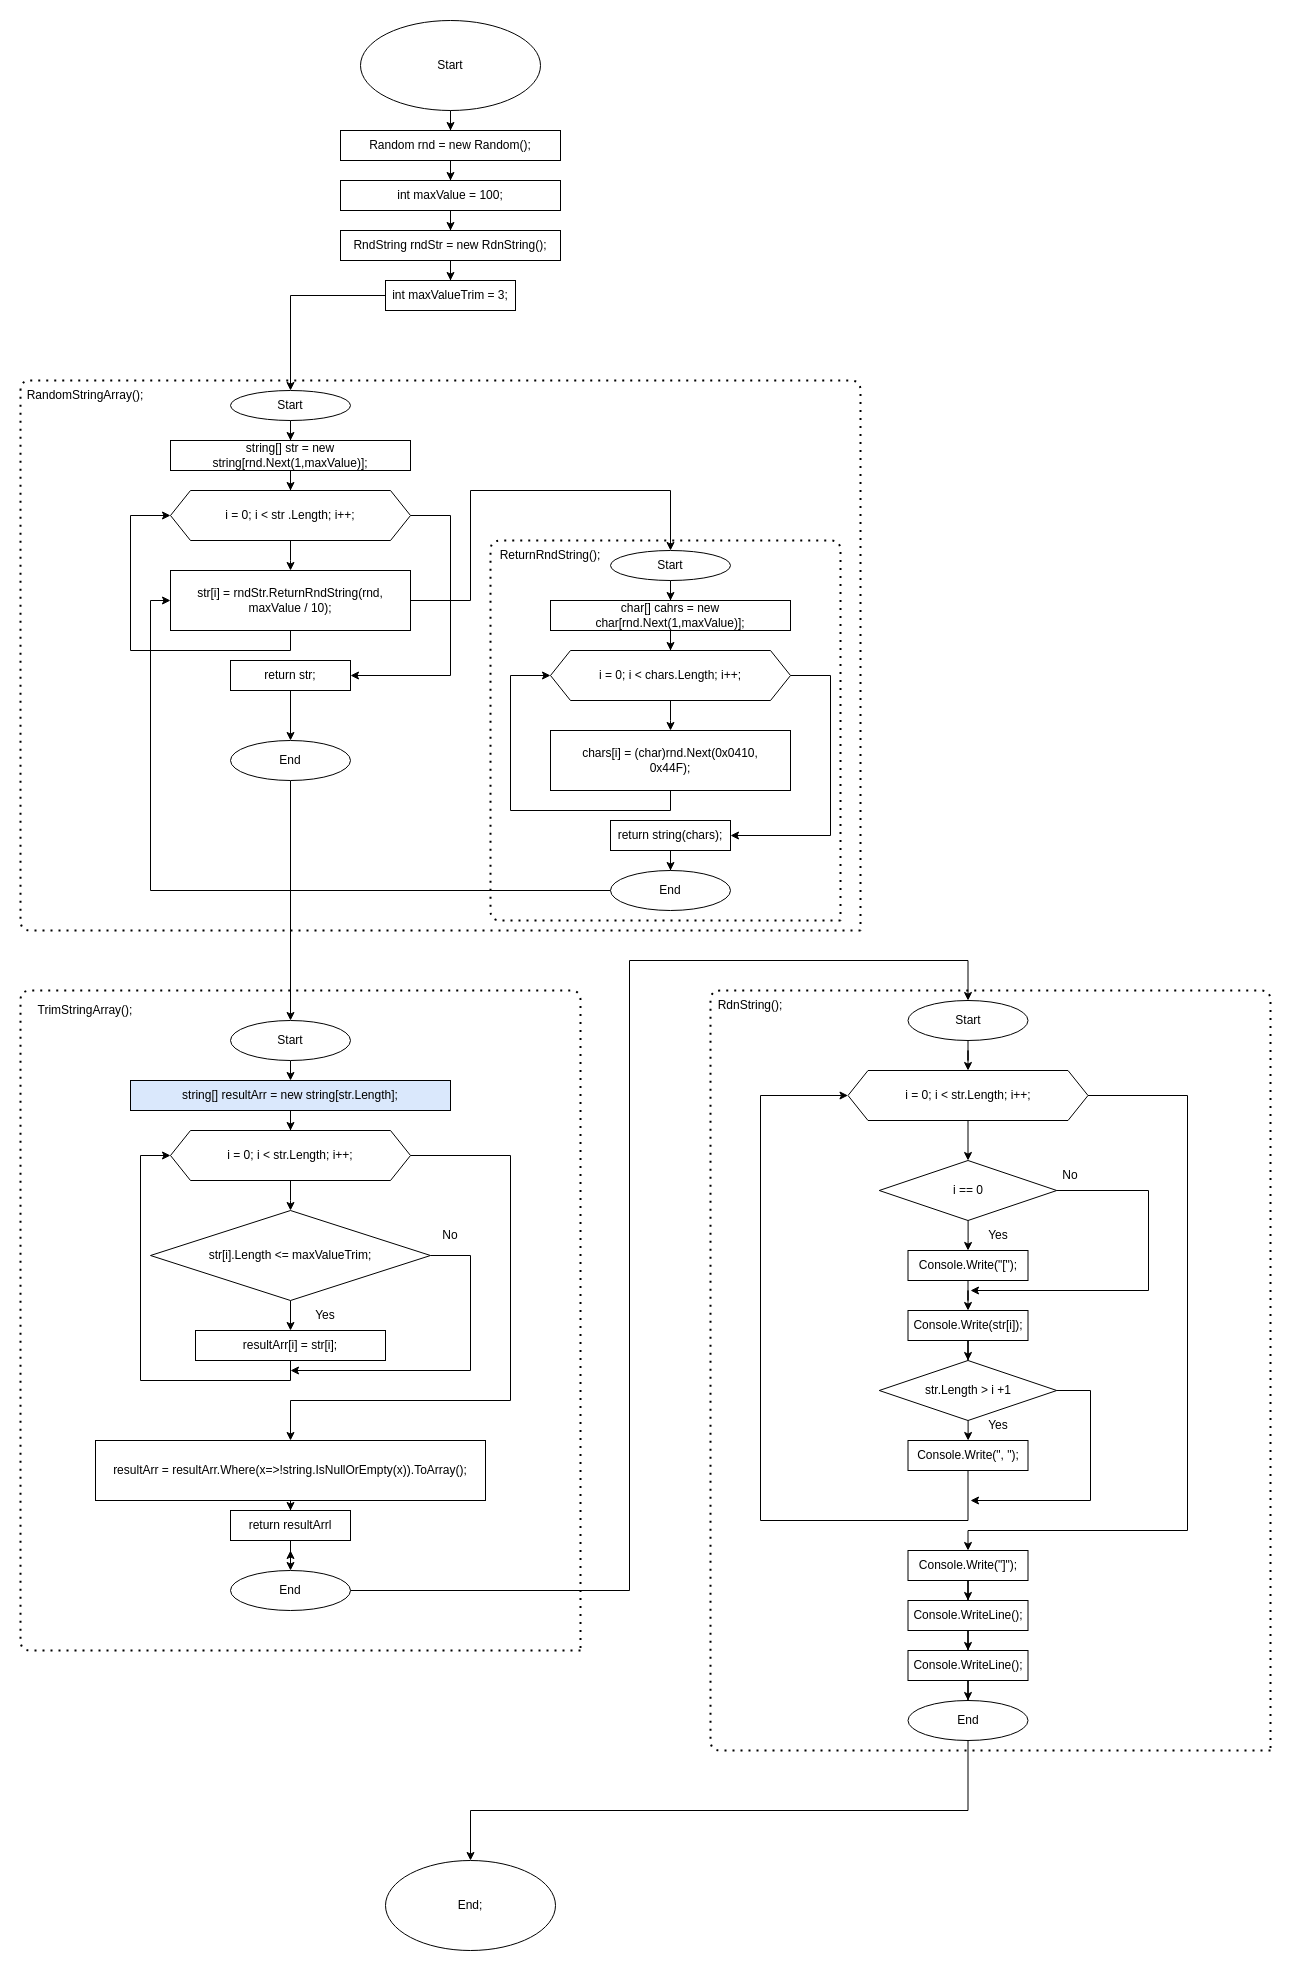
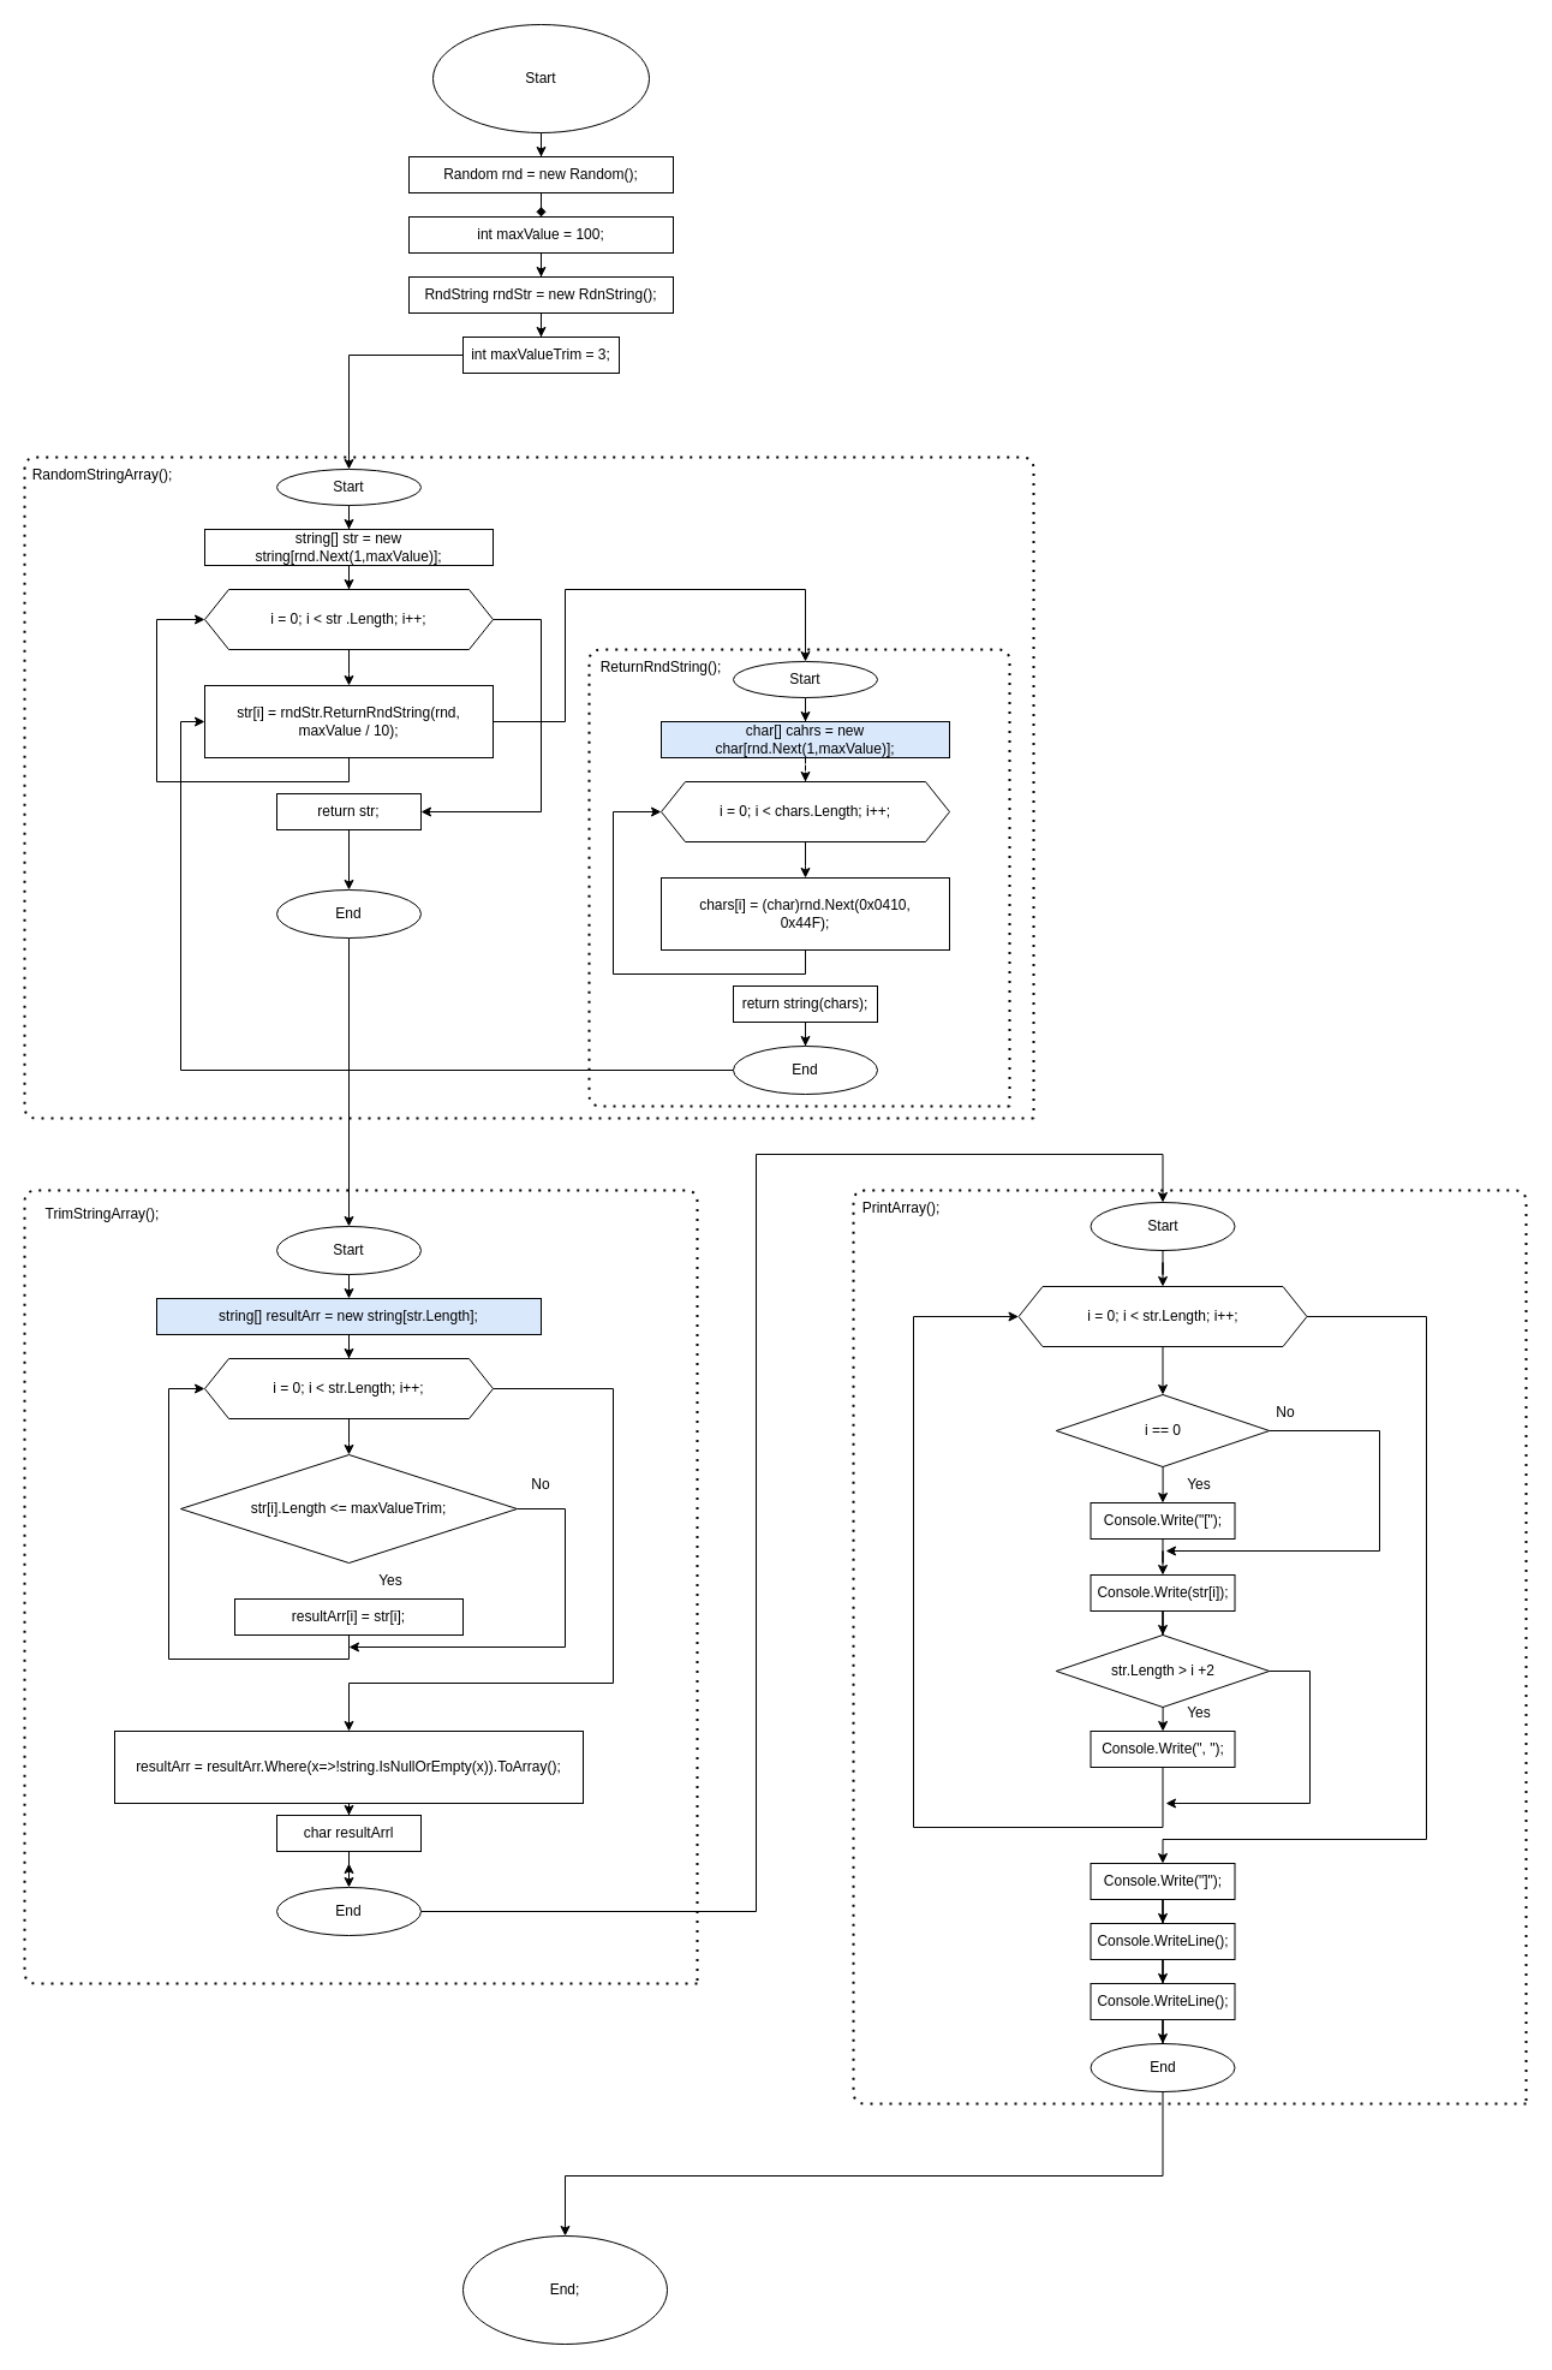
- <mxCell id="2" style="edgeStyle=orthogonalEdgeStyle;rounded=0;orthogonalLoop=1;jettySize=auto;html=1;entryX=0.5;entryY=0;entryDx=0;entryDy=0;" edge="1" parent="1" source="3" target="5"><mxGeometry relative="1" as="geometry" /></mxCell>
+ <mxCell id="2" style="edgeStyle=orthogonalEdgeStyle;rounded=0;orthogonalLoop=1;jettySize=auto;html=1;entryX=0.5;entryY=0;entryDx=0;entryDy=0;endArrow=diamond;" edge="1" parent="1" source="3" target="5"><mxGeometry relative="1" as="geometry" /></mxCell>
- <mxCell id="29" value="char[] cahrs = new char[rnd.Next(1,maxValue)];" style="rounded=0;whiteSpace=wrap;html=1;" vertex="1" parent="1"><mxGeometry x="550" y="600" width="240" height="30" as="geometry" /></mxCell>
+ <mxCell id="29" value="char[] cahrs = new char[rnd.Next(1,maxValue)];" style="rounded=0;whiteSpace=wrap;html=1;fillColor=#dae8fc;" vertex="1" parent="1"><mxGeometry x="550" y="600" width="240" height="30" as="geometry" /></mxCell>
- <mxCell id="28" style="edgeStyle=orthogonalEdgeStyle;rounded=0;orthogonalLoop=1;jettySize=auto;html=1;entryX=0.5;entryY=0;entryDx=0;entryDy=0;" edge="1" parent="1" source="29" target="32"><mxGeometry relative="1" as="geometry" /></mxCell>
+ <mxCell id="28" style="edgeStyle=orthogonalEdgeStyle;rounded=0;orthogonalLoop=1;jettySize=auto;html=1;entryX=0.5;entryY=0;entryDx=0;entryDy=0;dashed=1;" edge="1" parent="1" source="29" target="32"><mxGeometry relative="1" as="geometry" /></mxCell>
- <mxCell id="31" style="edgeStyle=orthogonalEdgeStyle;rounded=0;orthogonalLoop=1;jettySize=auto;html=1;entryX=1;entryY=0.5;entryDx=0;entryDy=0;" edge="1" parent="1" source="32" target="36"><mxGeometry relative="1" as="geometry"><mxPoint x="830" y="840" as="targetPoint" /><Array as="points"><mxPoint x="830" y="675" /><mxPoint x="830" y="835" /></Array></mxGeometry></mxCell>
- <mxCell id="83" value="RdnString();" style="text;html=1;strokeColor=none;fillColor=none;align=center;verticalAlign=middle;whiteSpace=wrap;rounded=0;" vertex="1" parent="1"><mxGeometry x="710" y="990" width="80" height="30" as="geometry" /></mxCell>
+ <mxCell id="83" value="PrintArray();" style="text;html=1;strokeColor=none;fillColor=none;align=center;verticalAlign=middle;whiteSpace=wrap;rounded=0;" vertex="1" parent="1"><mxGeometry x="710" y="990" width="80" height="30" as="geometry" /></mxCell>
- <mxCell id="57" style="edgeStyle=orthogonalEdgeStyle;rounded=0;orthogonalLoop=1;jettySize=auto;html=1;entryX=0.5;entryY=0;entryDx=0;entryDy=0;" edge="1" parent="1" source="59" target="61"><mxGeometry relative="1" as="geometry" /></mxCell>
- <mxCell id="91" value="str.Length &amp;gt; i +1" style="rhombus;whiteSpace=wrap;html=1;" vertex="1" parent="1"><mxGeometry x="878.75" y="1360" width="177.5" height="60" as="geometry" /></mxCell>
+ <mxCell id="91" value="str.Length &amp;gt; i +2" style="rhombus;whiteSpace=wrap;html=1;" vertex="1" parent="1"><mxGeometry x="878.75" y="1360" width="177.5" height="60" as="geometry" /></mxCell>
- <mxCell id="53" value="return resultArrl" style="rounded=0;whiteSpace=wrap;html=1;" vertex="1" parent="1"><mxGeometry x="230" y="1510" width="120" height="30" as="geometry" /></mxCell>
+ <mxCell id="53" value="char resultArrl" style="rounded=0;whiteSpace=wrap;html=1;" vertex="1" parent="1"><mxGeometry x="230" y="1510" width="120" height="30" as="geometry" /></mxCell>
